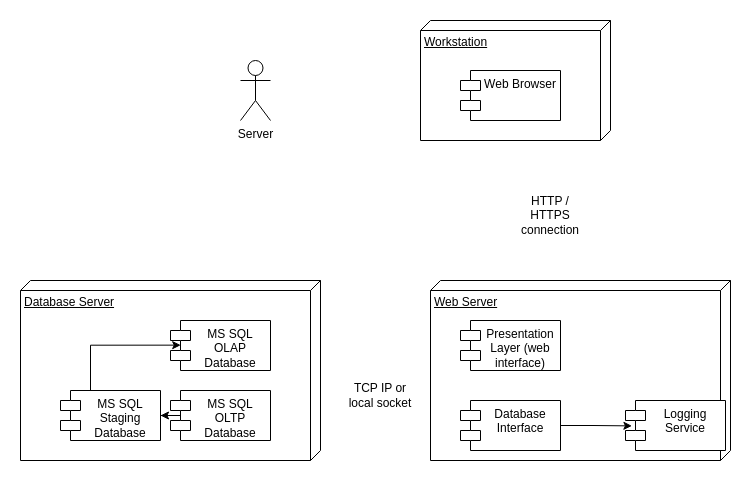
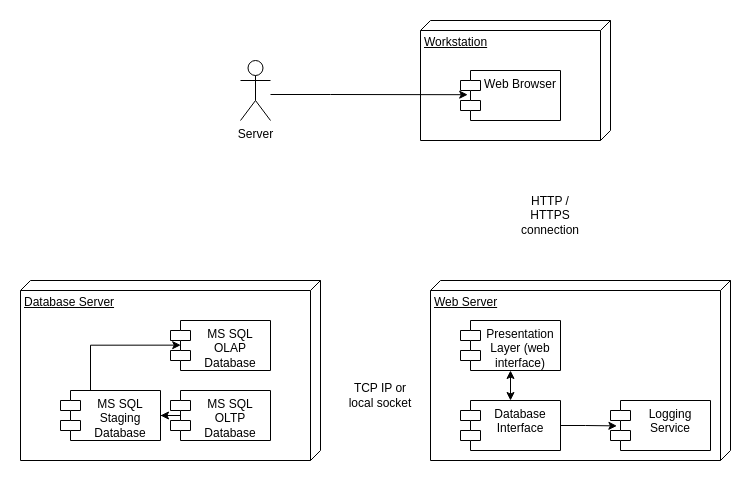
+ <mxCell id="12" style="edgeStyle=orthogonalEdgeStyle;rounded=0;orthogonalLoop=1;jettySize=auto;html=1;entryX=0.072;entryY=0.484;entryDx=0;entryDy=0;entryPerimeter=0;" edge="1" parent="1" source="11" target="10"><mxGeometry relative="1" as="geometry"><Array as="points"><mxPoint x="330" y="94" /><mxPoint x="330" y="94" /></Array></mxGeometry></mxCell>
+ <mxCell id="14" style="edgeStyle=orthogonalEdgeStyle;rounded=0;orthogonalLoop=1;jettySize=auto;html=1;entryX=0.5;entryY=1;entryDx=0;entryDy=0;startArrow=classic;startFill=1;" edge="1" parent="1" source="15" target="13"><mxGeometry relative="1" as="geometry" /></mxCell>
- <mxCell id="16" value="Logging Service" style="shape=module;align=left;spacingLeft=20;align=center;verticalAlign=top;whiteSpace=wrap;html=1;" vertex="1" parent="1"><mxGeometry x="625" y="400" width="100" height="50" as="geometry" /></mxCell>
+ <mxCell id="16" value="Logging Service" style="shape=module;align=left;spacingLeft=20;align=center;verticalAlign=top;whiteSpace=wrap;html=1;" vertex="1" parent="1"><mxGeometry x="610" y="400" width="100" height="50" as="geometry" /></mxCell>
